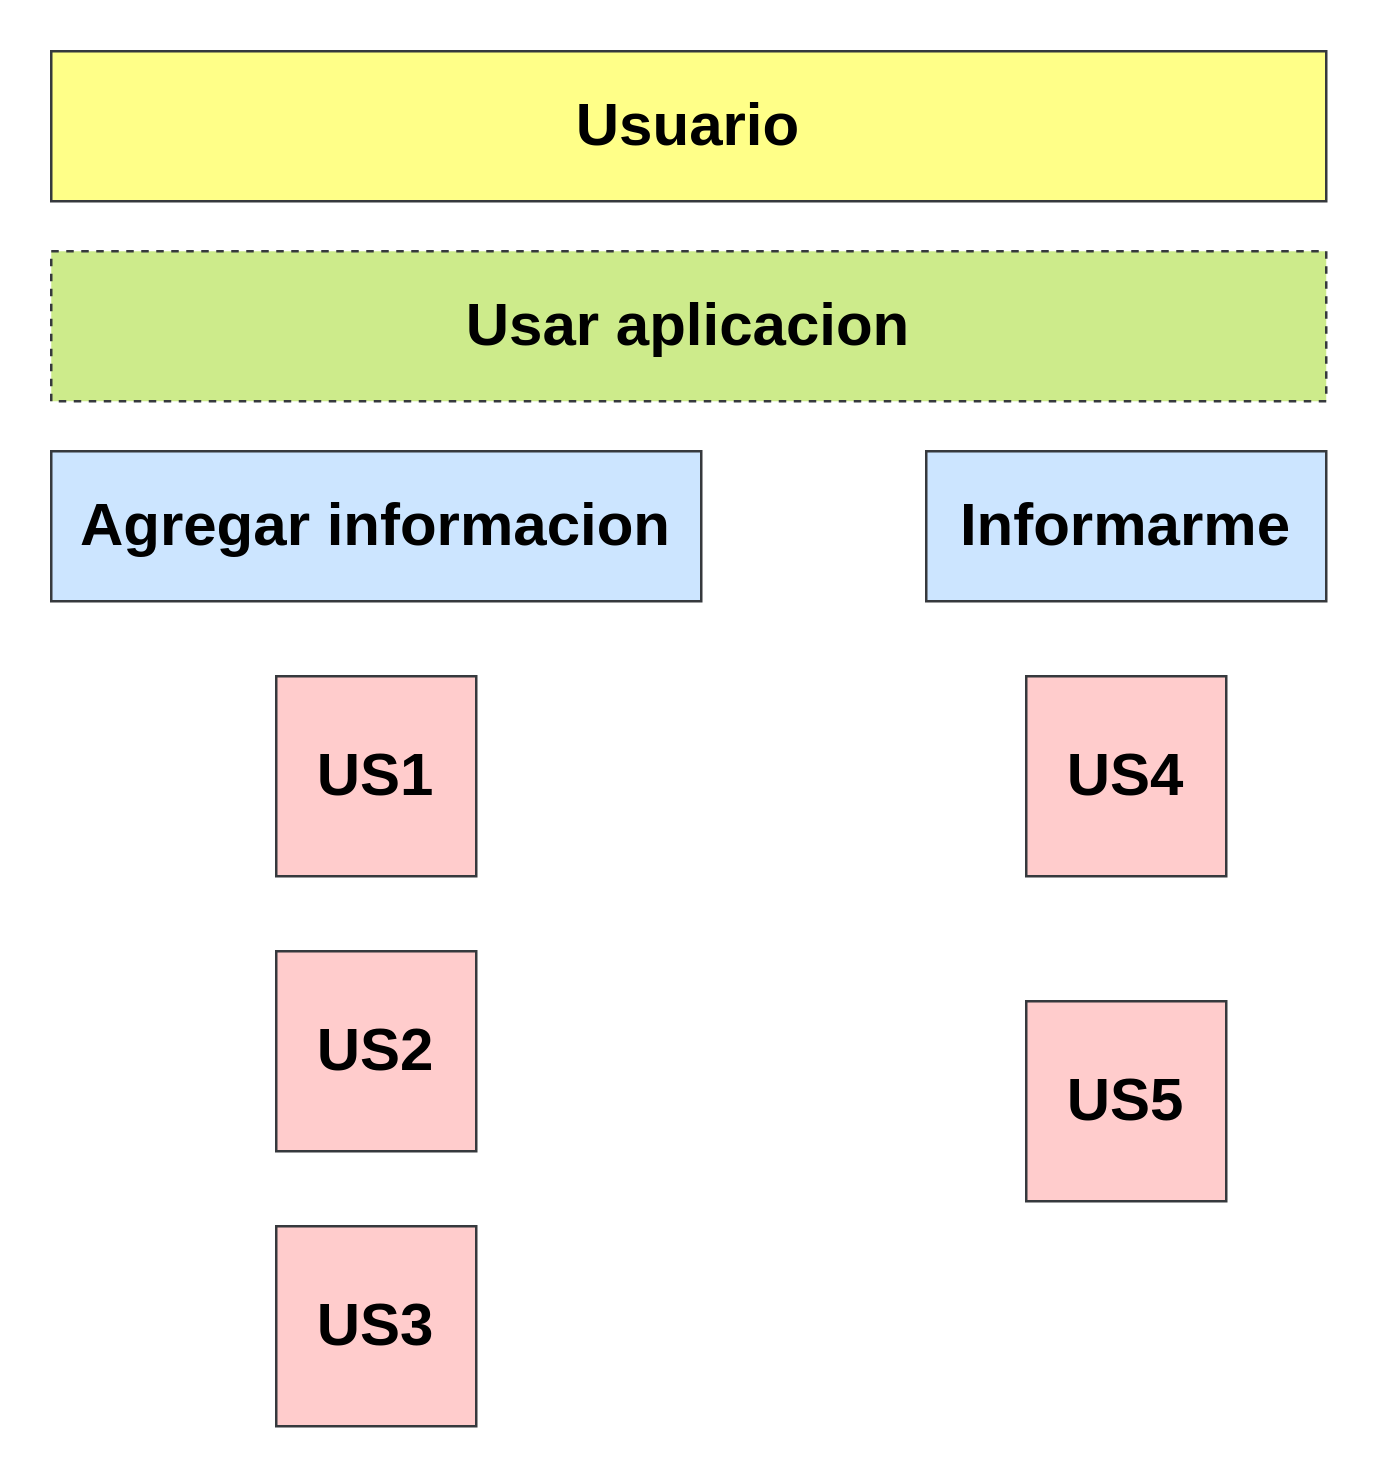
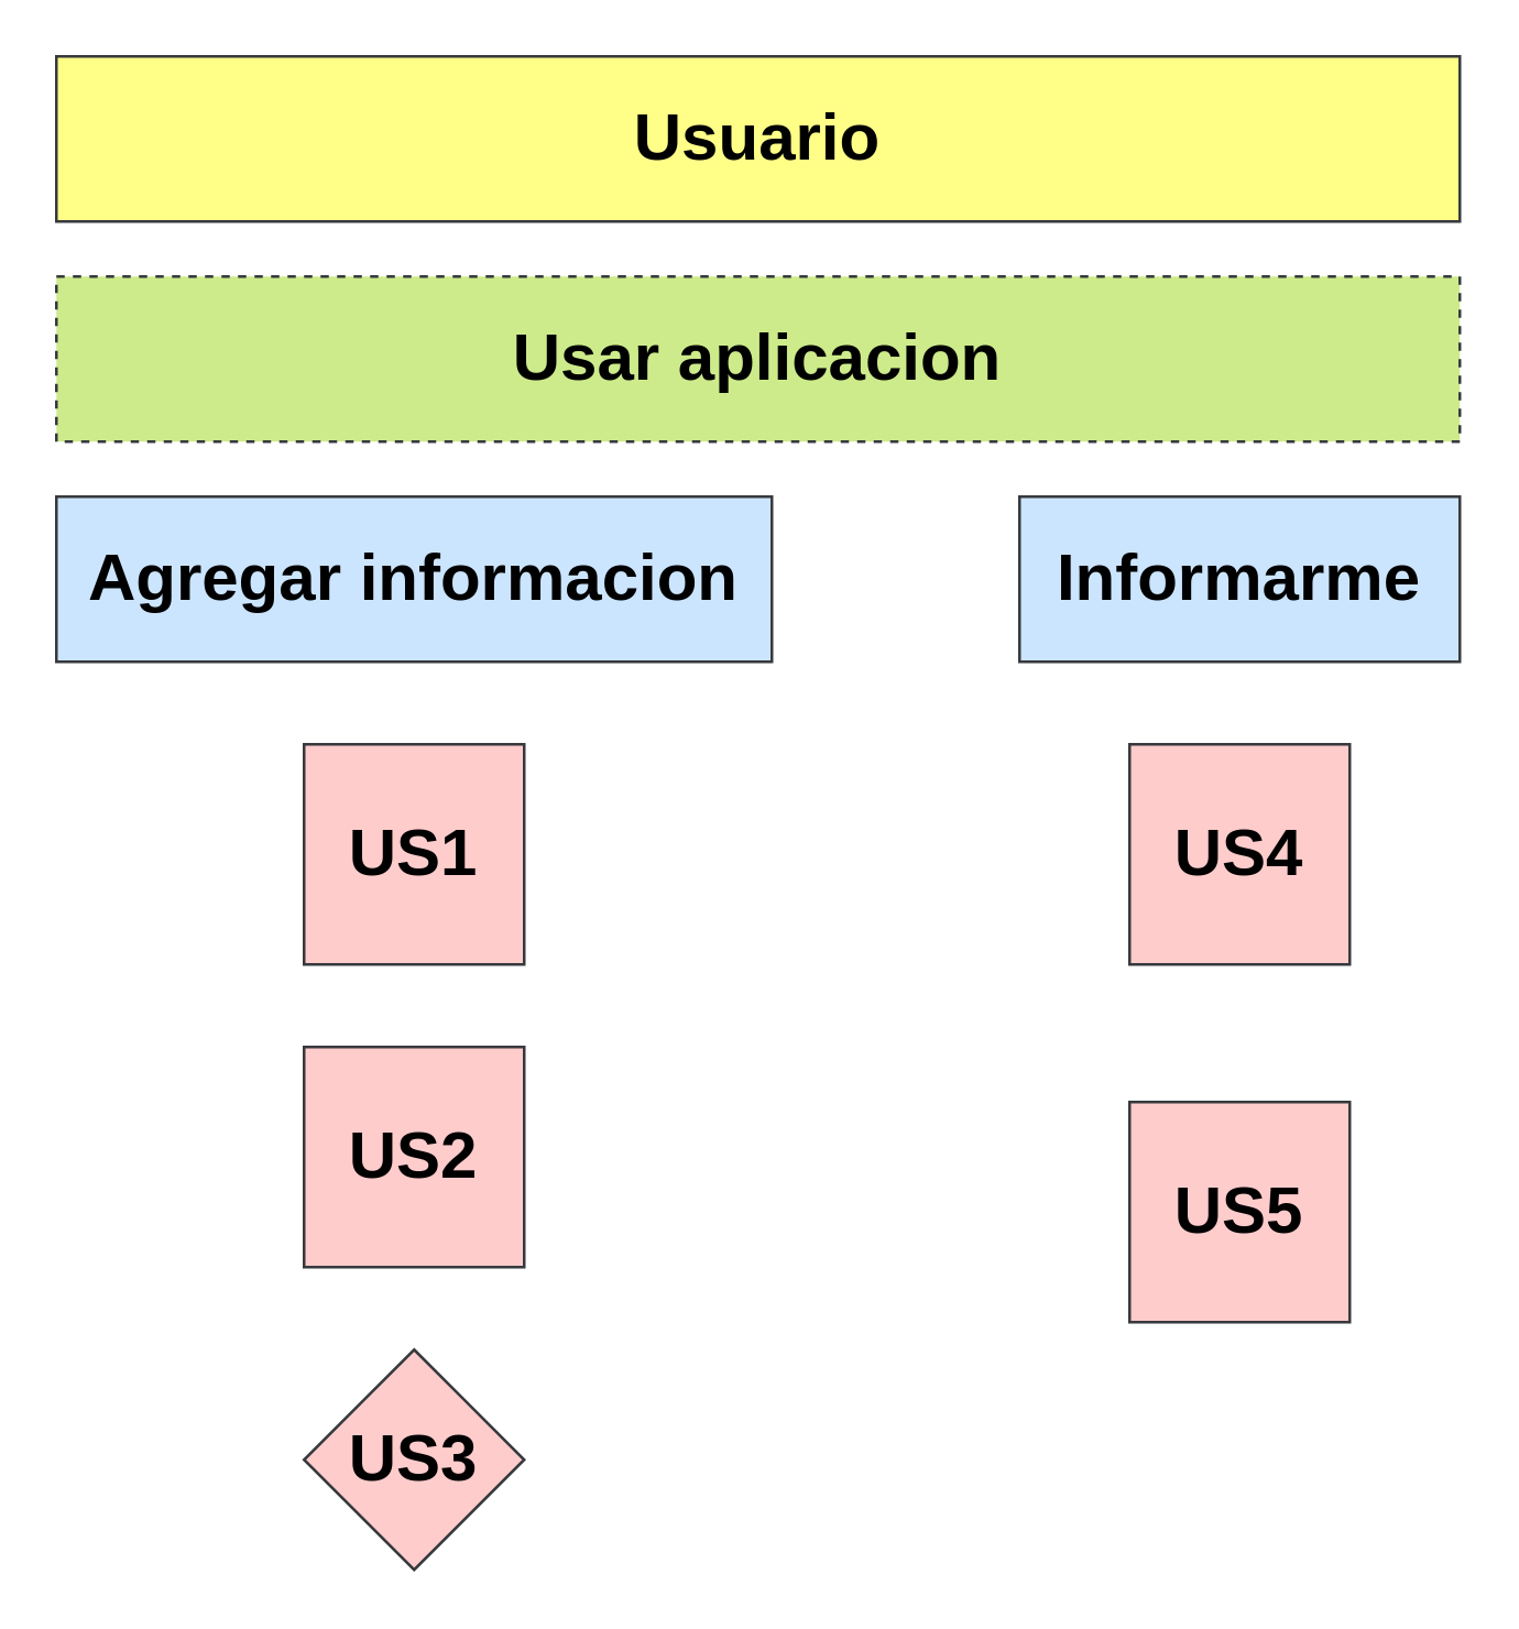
- <mxCell id="9" value="&lt;h1&gt;US3&lt;/h1&gt;" style="whiteSpace=wrap;html=1;aspect=fixed;fillColor=#ffcccc;strokeColor=#36393d;" vertex="1" parent="1"><mxGeometry x="110" y="490" width="80" height="80" as="geometry" /></mxCell>
+ <mxCell id="9" value="&lt;h1&gt;US3&lt;/h1&gt;" style="rhombus;whiteSpace=wrap;html=1;aspect=fixed;fillColor=#ffcccc;strokeColor=#36393d;" vertex="1" parent="1"><mxGeometry x="110" y="490" width="80" height="80" as="geometry" /></mxCell>
